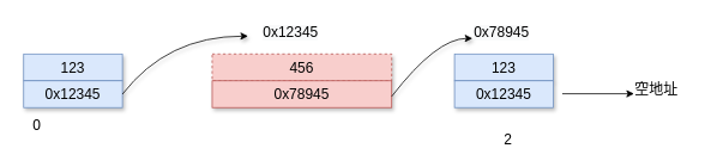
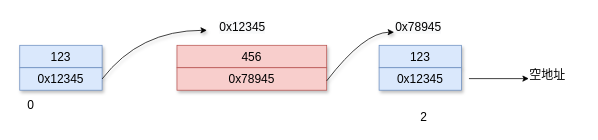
- <mxCell id="4" value="456" style="rounded=0;whiteSpace=wrap;html=1;fillColor=#f8cecc;strokeColor=#b85450;fontSize=16;shadow=1;dashed=1;" vertex="1" parent="1"><mxGeometry x="235" y="60" width="200" height="30" as="geometry" /></mxCell>
+ <mxCell id="4" value="456" style="rounded=0;whiteSpace=wrap;html=1;fillColor=#f8cecc;strokeColor=#b85450;fontSize=16;shadow=1;" vertex="1" parent="1"><mxGeometry x="235" y="60" width="200" height="30" as="geometry" /></mxCell>
